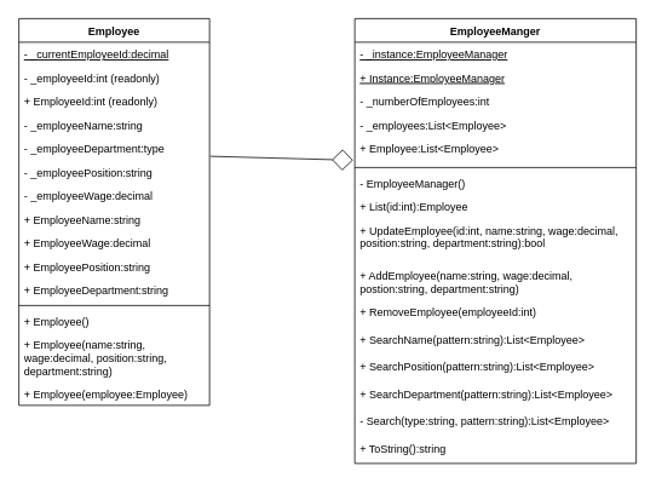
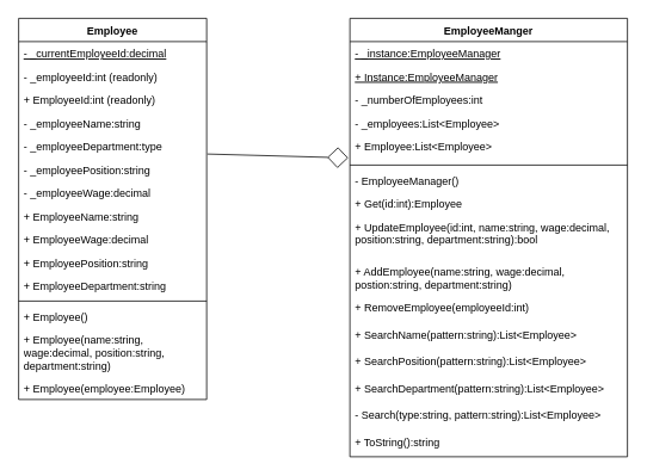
- <mxCell id="27" value="+ List(id:int):Employee" style="text;strokeColor=none;fillColor=none;align=left;verticalAlign=top;spacingLeft=4;spacingRight=4;overflow=hidden;rotatable=0;points=[[0,0.5],[1,0.5]];portConstraint=eastwest;" parent="19" vertex="1"><mxGeometry y="194" width="310" height="26" as="geometry" /></mxCell>
+ <mxCell id="27" value="+ Get(id:int):Employee" style="text;strokeColor=none;fillColor=none;align=left;verticalAlign=top;spacingLeft=4;spacingRight=4;overflow=hidden;rotatable=0;points=[[0,0.5],[1,0.5]];portConstraint=eastwest;" parent="19" vertex="1"><mxGeometry y="194" width="310" height="26" as="geometry" /></mxCell>
